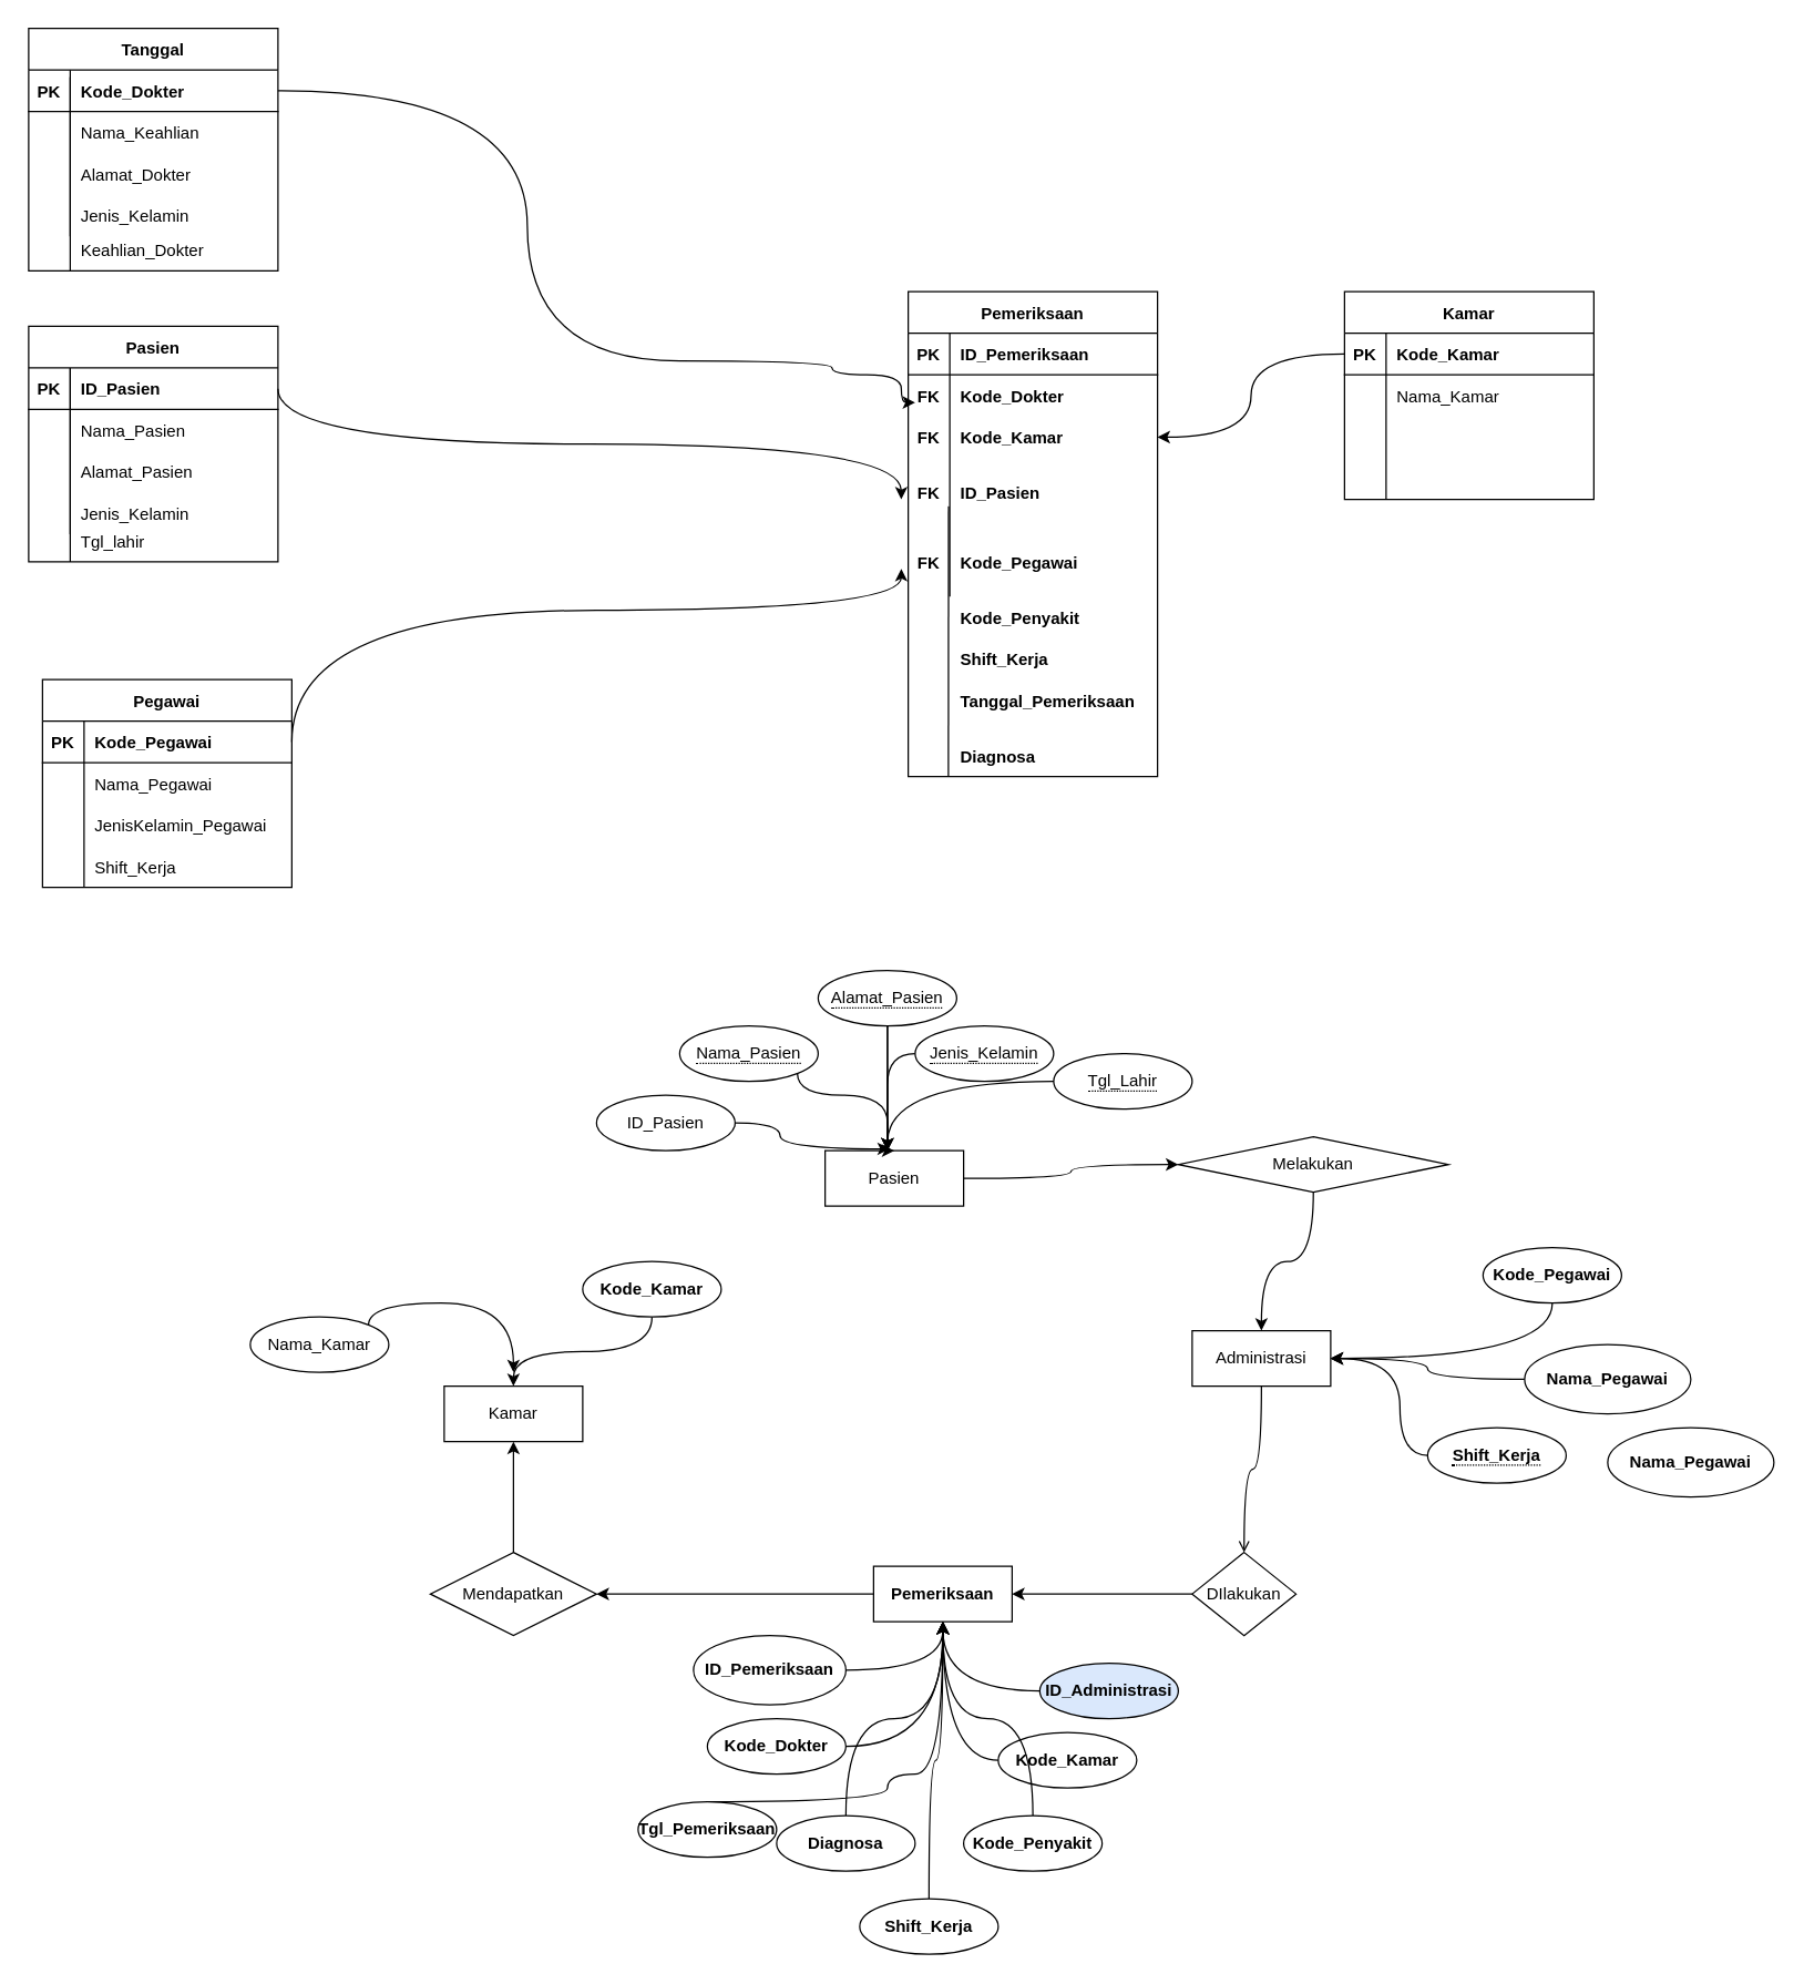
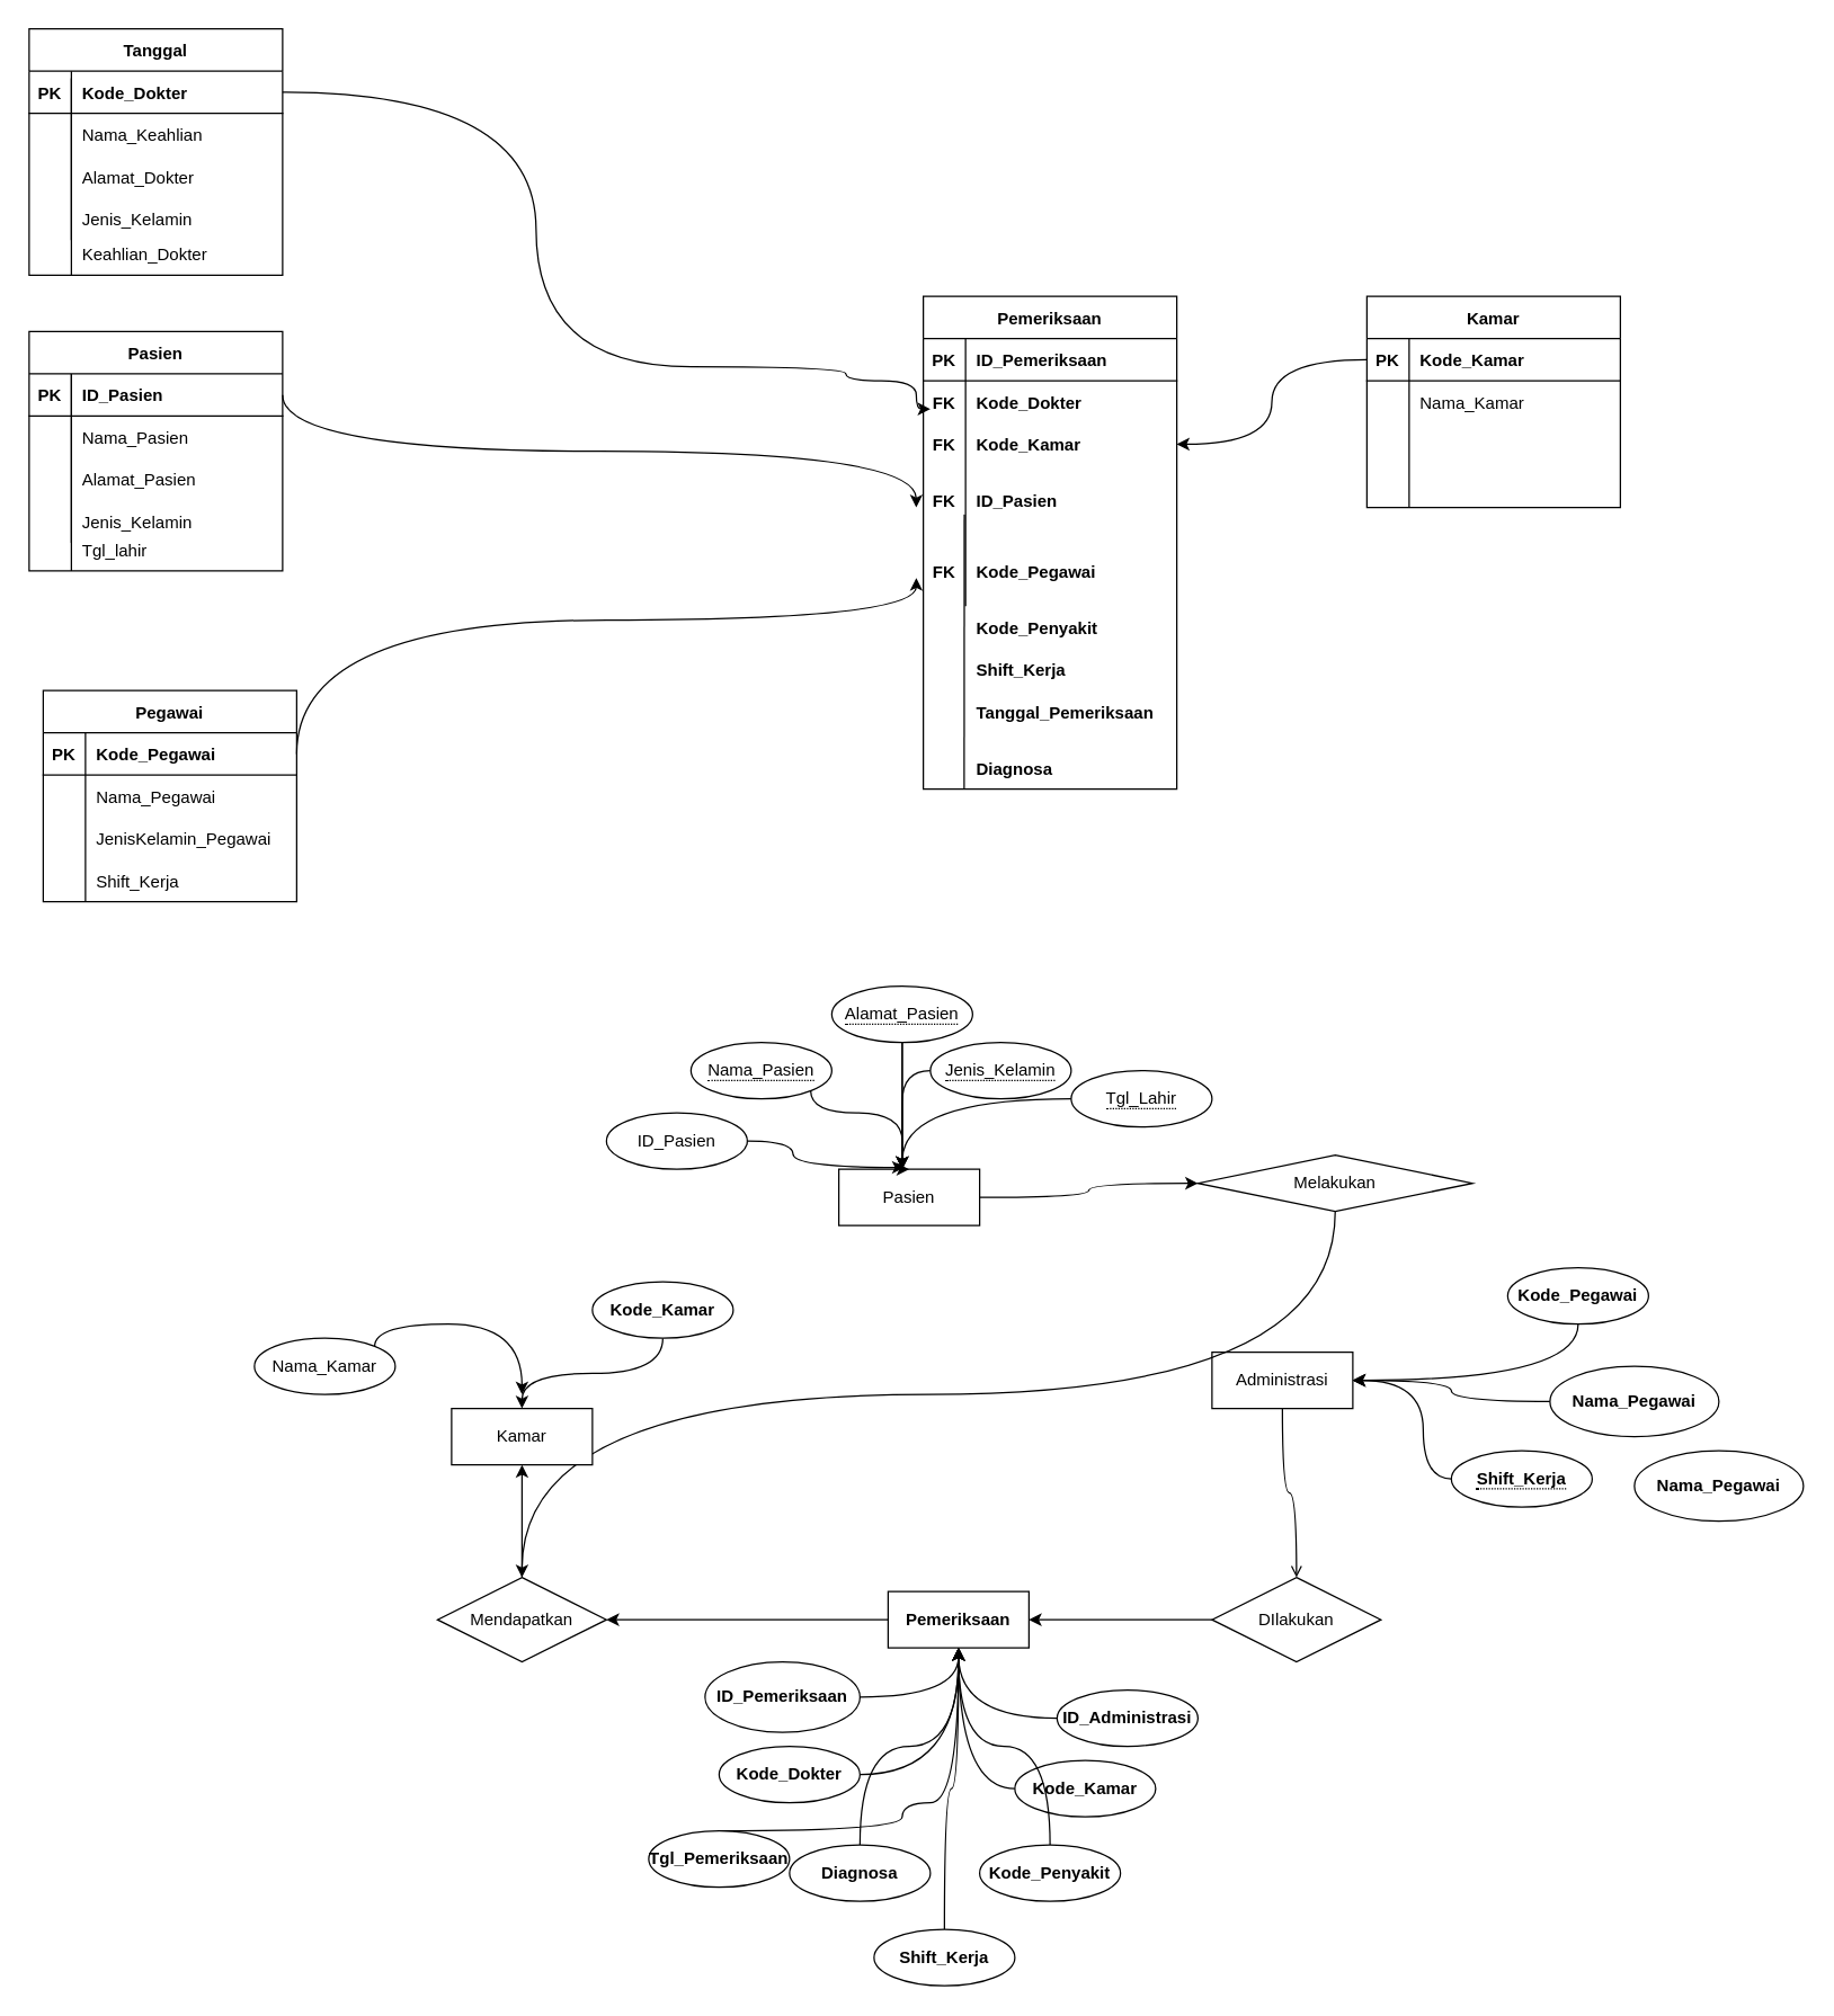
- <mxCell id="19" style="edgeStyle=orthogonalEdgeStyle;curved=1;rounded=0;orthogonalLoop=1;jettySize=auto;html=1;exitX=0.5;exitY=1;exitDx=0;exitDy=0;entryX=0.5;entryY=0;entryDx=0;entryDy=0;" parent="1" source="20" target="18" edge="1"><mxGeometry relative="1" as="geometry" /></mxCell>
+ <mxCell id="19" style="edgeStyle=orthogonalEdgeStyle;curved=1;rounded=0;orthogonalLoop=1;jettySize=auto;html=1;exitX=0.5;exitY=1;exitDx=0;exitDy=0;" parent="1" source="20" target="26" edge="1"><mxGeometry relative="1" as="geometry" /></mxCell>
- <mxCell id="24" value="DIlakukan" style="shape=rhombus;perimeter=rhombusPerimeter;whiteSpace=wrap;html=1;align=center;" parent="1" vertex="1"><mxGeometry x="860" y="1120" width="75" height="60" as="geometry" /></mxCell>
+ <mxCell id="24" value="DIlakukan" style="shape=rhombus;perimeter=rhombusPerimeter;whiteSpace=wrap;html=1;align=center;" parent="1" vertex="1"><mxGeometry x="860" y="1120" width="120" height="60" as="geometry" /></mxCell>
- <mxCell id="42" value="&lt;span style=&quot;font-weight: 700; text-align: left;&quot;&gt;ID_Administrasi&lt;/span&gt;" style="ellipse;whiteSpace=wrap;html=1;align=center;fillColor=#dae8fc;" parent="1" vertex="1"><mxGeometry x="750" y="1200" width="100" height="40" as="geometry" /></mxCell>
+ <mxCell id="42" value="&lt;span style=&quot;font-weight: 700; text-align: left;&quot;&gt;ID_Administrasi&lt;/span&gt;" style="ellipse;whiteSpace=wrap;html=1;align=center;" parent="1" vertex="1"><mxGeometry x="750" y="1200" width="100" height="40" as="geometry" /></mxCell>
